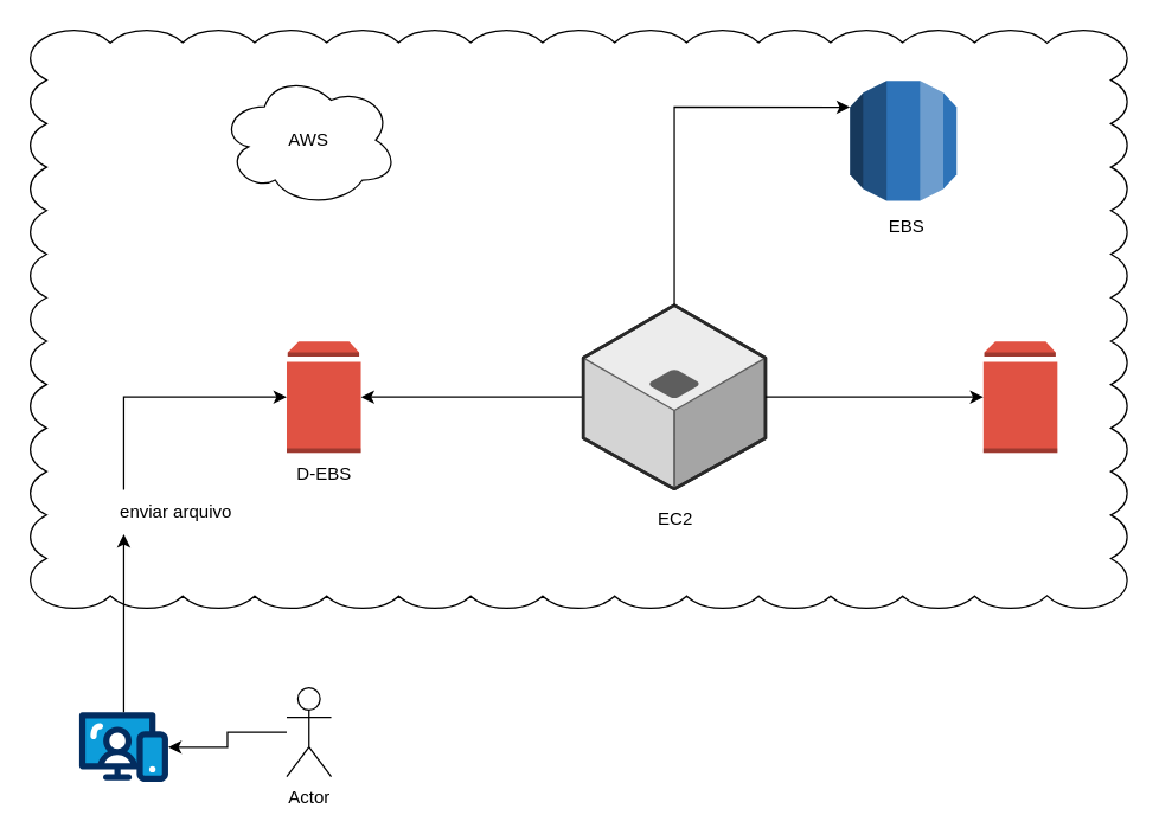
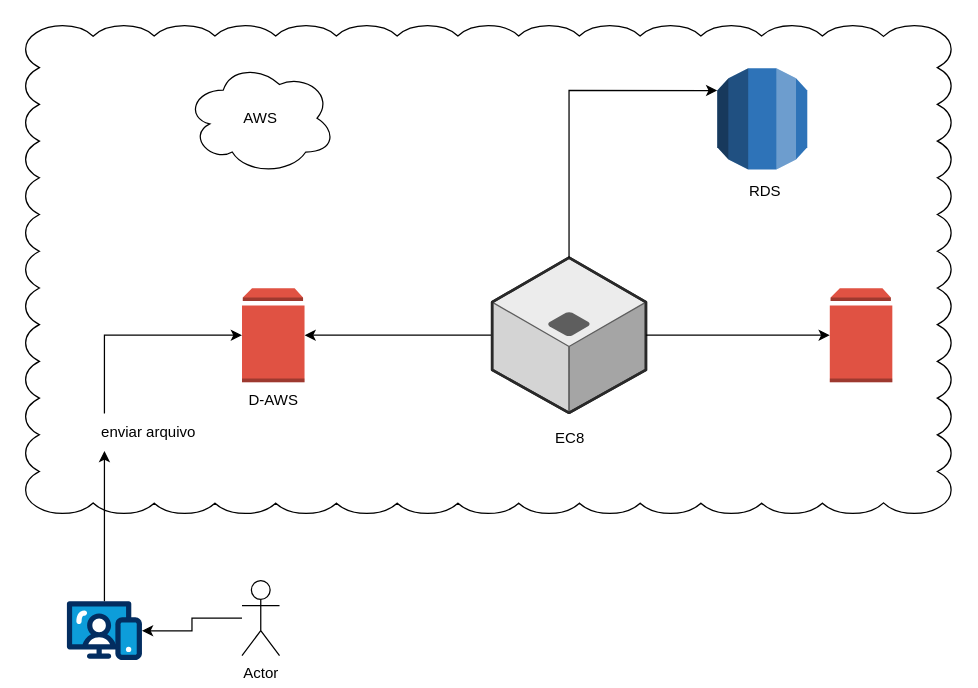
- <mxCell id="23" value="EBS" style="text;html=1;align=center;verticalAlign=middle;resizable=0;points=[];autosize=1;strokeColor=none;fillColor=none;" vertex="1" parent="21"><mxGeometry x="13" y="84" width="50" height="30" as="geometry" /></mxCell>
+ <mxCell id="23" value="RDS" style="text;html=1;align=center;verticalAlign=middle;resizable=0;points=[];autosize=1;strokeColor=none;fillColor=none;" vertex="1" parent="21"><mxGeometry x="13" y="84" width="50" height="30" as="geometry" /></mxCell>
- <mxCell id="16" value="D-EBS" style="text;html=1;align=center;verticalAlign=middle;resizable=0;points=[];autosize=1;strokeColor=none;fillColor=none;" vertex="1" parent="14"><mxGeometry y="75" width="60" height="30" as="geometry" /></mxCell>
+ <mxCell id="16" value="D-AWS" style="text;html=1;align=center;verticalAlign=middle;resizable=0;points=[];autosize=1;strokeColor=none;fillColor=none;" vertex="1" parent="14"><mxGeometry y="75" width="60" height="30" as="geometry" /></mxCell>
- <mxCell id="13" value="EC2" style="text;html=1;align=center;verticalAlign=middle;resizable=0;points=[];autosize=1;strokeColor=none;fillColor=none;" vertex="1" parent="11"><mxGeometry x="36.5" y="129.5" width="50" height="30" as="geometry" /></mxCell>
+ <mxCell id="13" value="EC8" style="text;html=1;align=center;verticalAlign=middle;resizable=0;points=[];autosize=1;strokeColor=none;fillColor=none;" vertex="1" parent="11"><mxGeometry x="36.5" y="129.5" width="50" height="30" as="geometry" /></mxCell>
